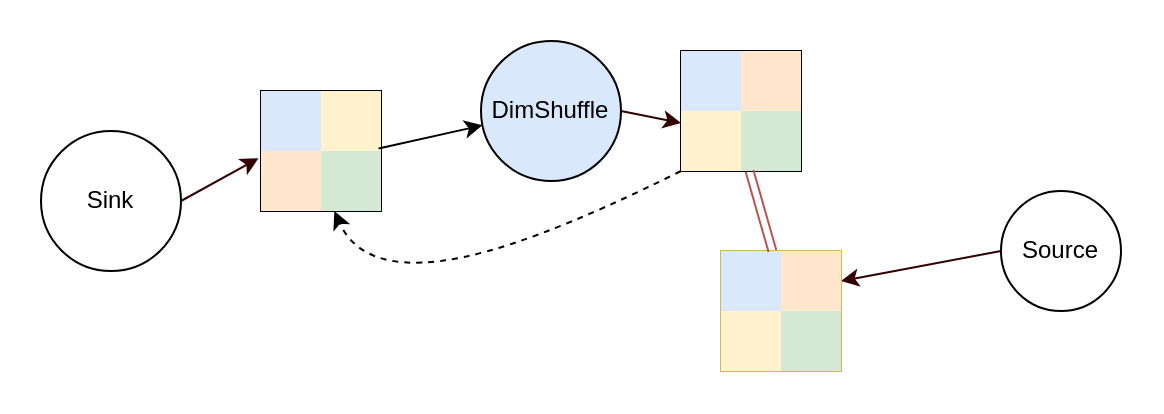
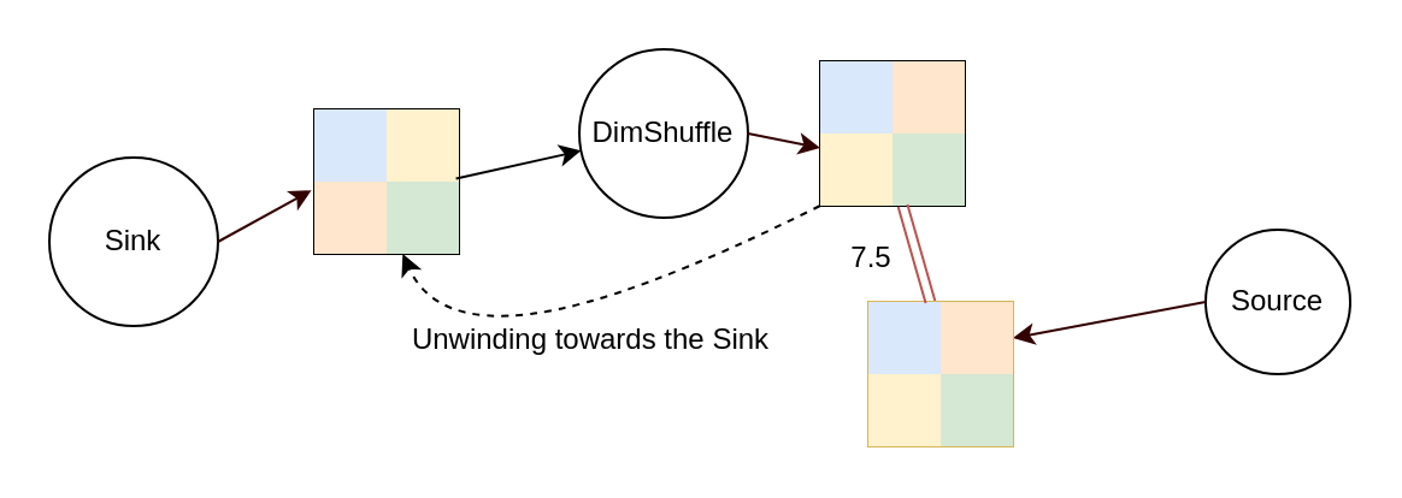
- <mxCell id="11" value="DimShuffle" style="ellipse;whiteSpace=wrap;html=1;fillColor=#dae8fc;" parent="1" vertex="1"><mxGeometry x="240" y="20" width="70" height="70" as="geometry" /></mxCell>
+ <mxCell id="11" value="DimShuffle" style="ellipse;whiteSpace=wrap;html=1;" parent="1" vertex="1"><mxGeometry x="240" y="20" width="70" height="70" as="geometry" /></mxCell>
+ <mxCell id="31" value="7.5" style="text;html=1;align=center;verticalAlign=middle;resizable=0;points=[];autosize=1;" parent="1" vertex="1"><mxGeometry x="346" y="97" width="30" height="20" as="geometry" /></mxCell>
+ <mxCell id="33" value="Unwinding towards the Sink" style="text;html=1;strokeColor=none;fillColor=none;align=center;verticalAlign=middle;whiteSpace=wrap;rounded=0;" vertex="1" parent="1"><mxGeometry x="160" y="126" width="170" height="30" as="geometry" /></mxCell>
